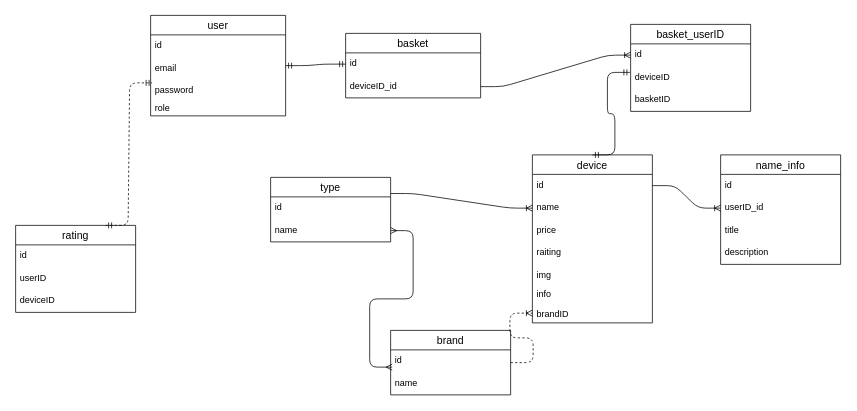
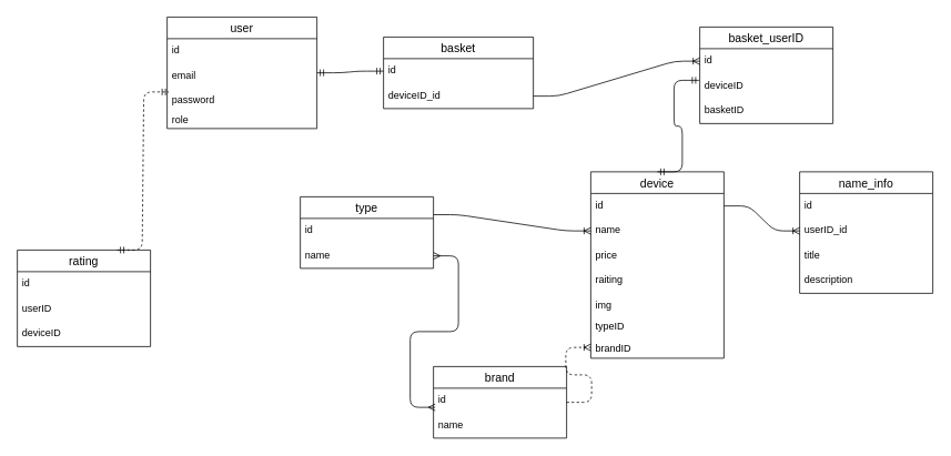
- <mxCell id="17" value="info&#10;" style="text;strokeColor=none;fillColor=none;spacingLeft=4;spacingRight=4;overflow=hidden;rotatable=0;points=[[0,0.5],[1,0.5]];portConstraint=eastwest;fontSize=12;strokeWidth=1;" vertex="1" parent="11"><mxGeometry y="172" width="160" height="26" as="geometry" /></mxCell>
+ <mxCell id="17" value="typeID&#10;" style="text;strokeColor=none;fillColor=none;spacingLeft=4;spacingRight=4;overflow=hidden;rotatable=0;points=[[0,0.5],[1,0.5]];portConstraint=eastwest;fontSize=12;strokeWidth=1;" vertex="1" parent="11"><mxGeometry y="172" width="160" height="26" as="geometry" /></mxCell>
